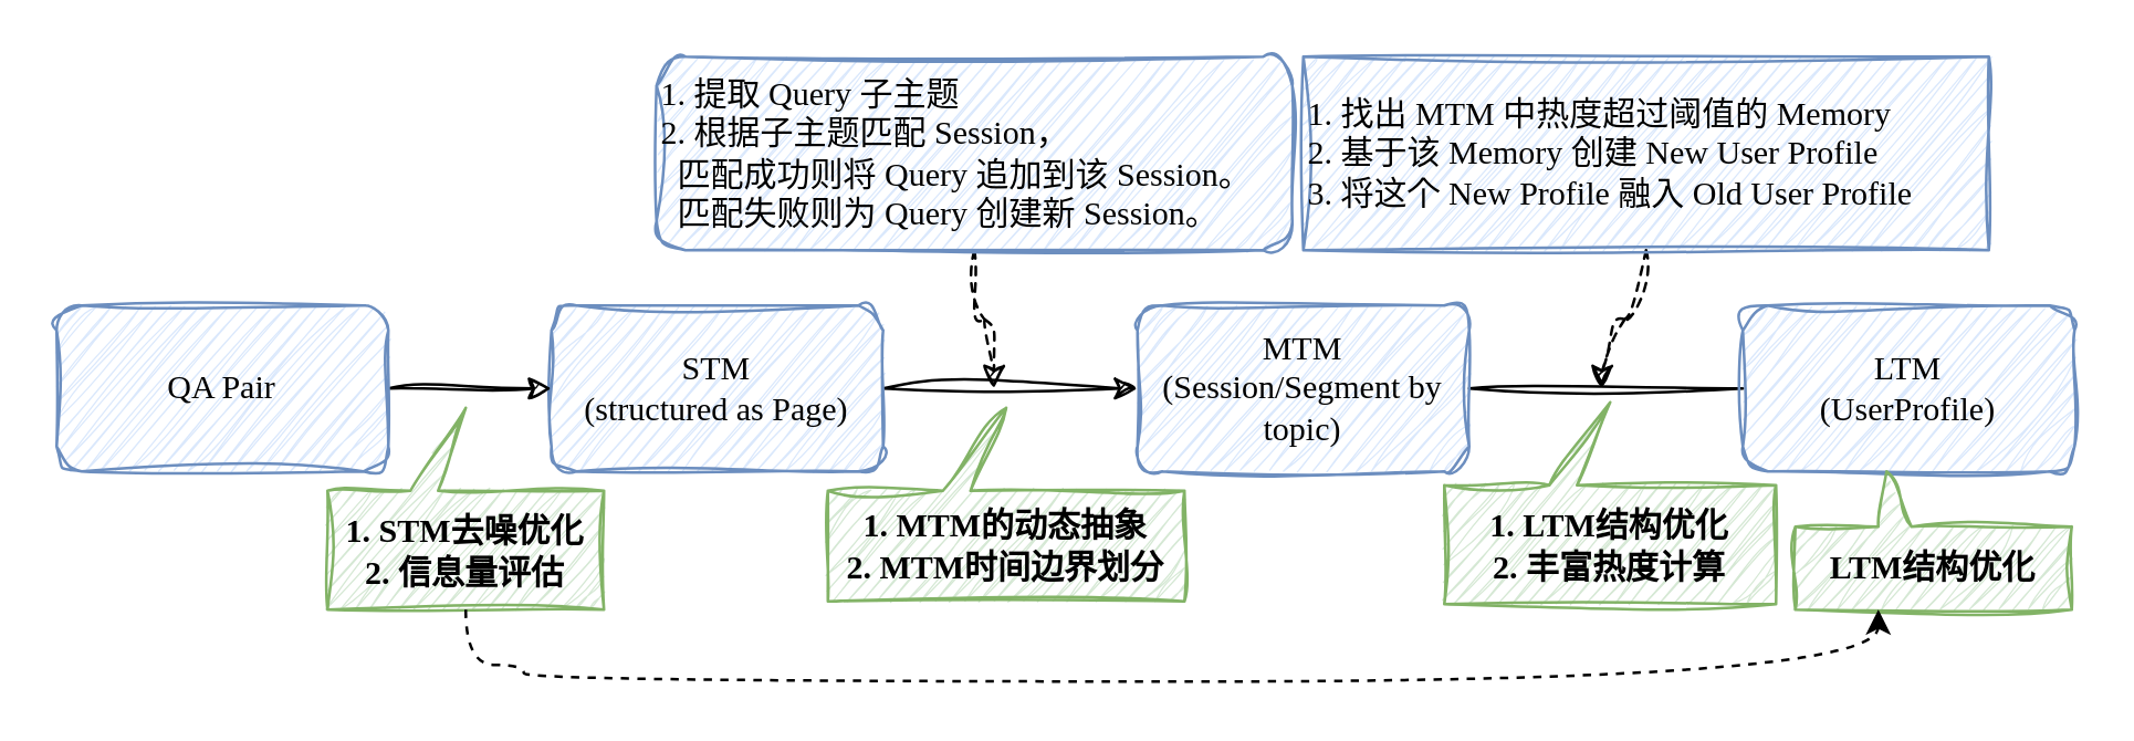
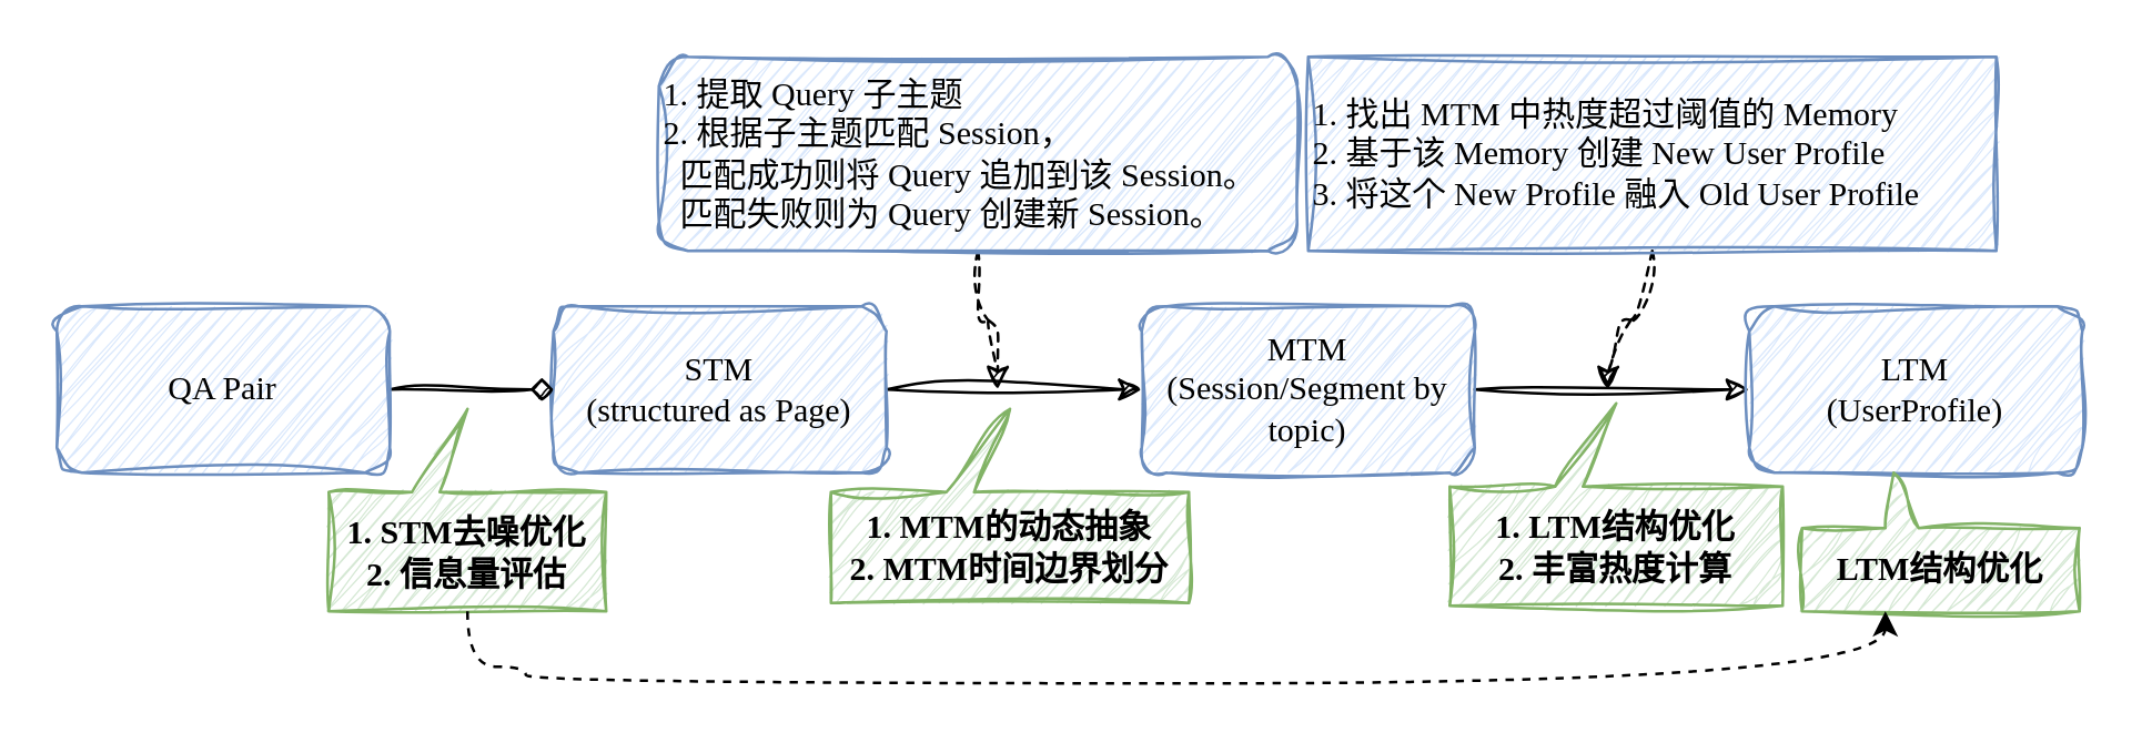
- <mxCell id="9" value="" style="edgeStyle=orthogonalEdgeStyle;rounded=0;orthogonalLoop=1;jettySize=auto;html=1;fontFamily=Comic Sans MS;sketch=1;curveFitting=1;jiggle=2;" parent="1" source="10" target="3" edge="1"><mxGeometry relative="1" as="geometry" /></mxCell>
+ <mxCell id="9" value="" style="edgeStyle=orthogonalEdgeStyle;rounded=0;orthogonalLoop=1;jettySize=auto;html=1;fontFamily=Comic Sans MS;sketch=1;curveFitting=1;jiggle=2;endArrow=diamond;" parent="1" source="10" target="3" edge="1"><mxGeometry relative="1" as="geometry" /></mxCell>
- <mxCell id="4" value="" style="edgeStyle=orthogonalEdgeStyle;rounded=0;orthogonalLoop=1;jettySize=auto;html=1;fontFamily=Comic Sans MS;sketch=1;curveFitting=1;jiggle=2;endArrow=none;" parent="1" source="5" target="6" edge="1"><mxGeometry relative="1" as="geometry" /></mxCell>
+ <mxCell id="4" value="" style="edgeStyle=orthogonalEdgeStyle;rounded=0;orthogonalLoop=1;jettySize=auto;html=1;fontFamily=Comic Sans MS;sketch=1;curveFitting=1;jiggle=2;" parent="1" source="5" target="6" edge="1"><mxGeometry relative="1" as="geometry" /></mxCell>
